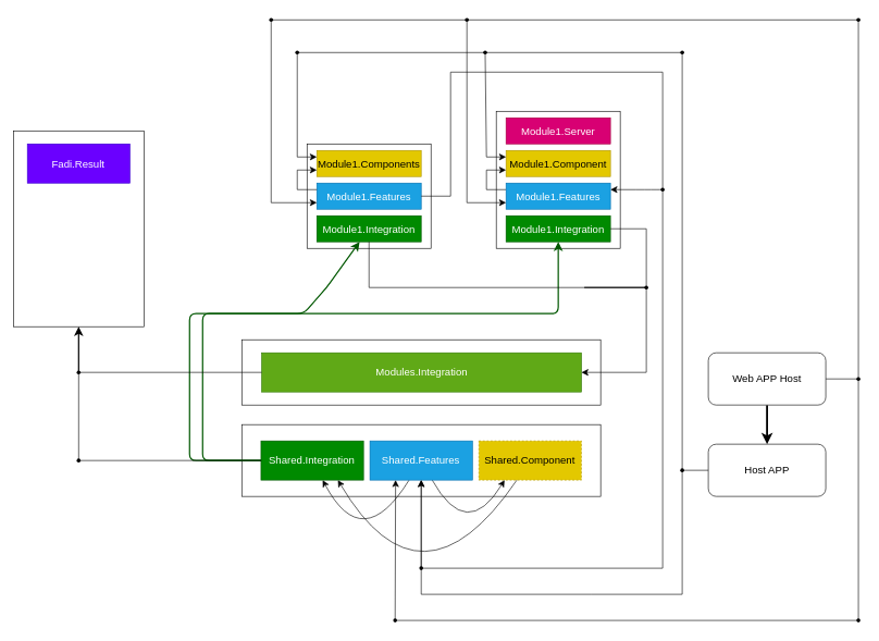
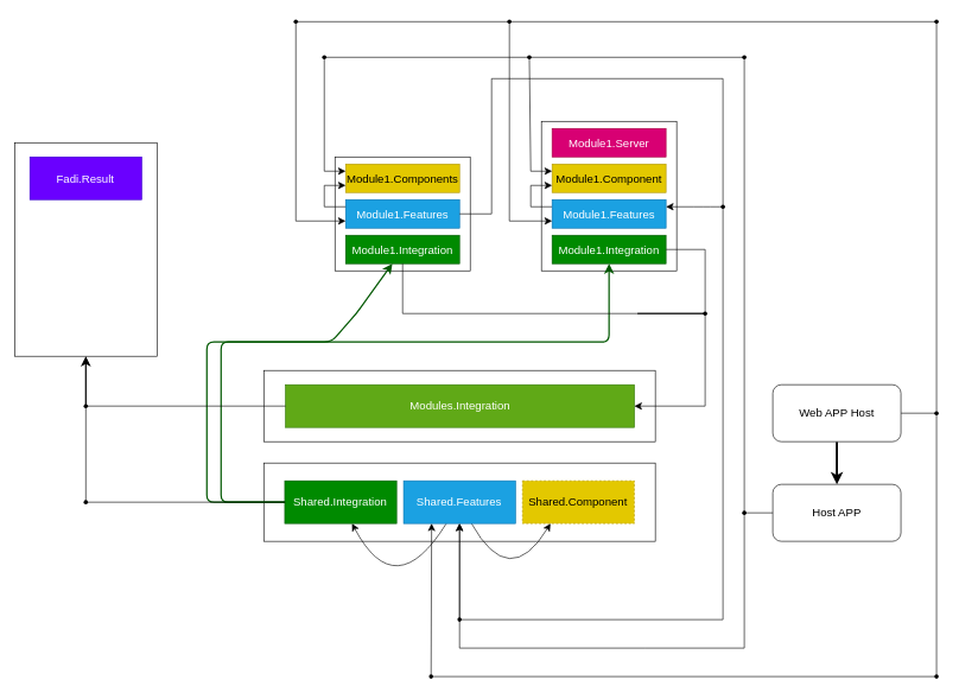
- <mxCell id="5" style="edgeStyle=none;curved=1;rounded=0;orthogonalLoop=1;jettySize=auto;html=1;fontSize=12;startSize=8;endSize=8;entryX=0.75;entryY=1;entryDx=0;entryDy=0;" parent="4" source="6" target="10" edge="1"><mxGeometry relative="1" as="geometry"><Array as="points"><mxPoint x="275" y="300" /></Array></mxGeometry></mxCell>
